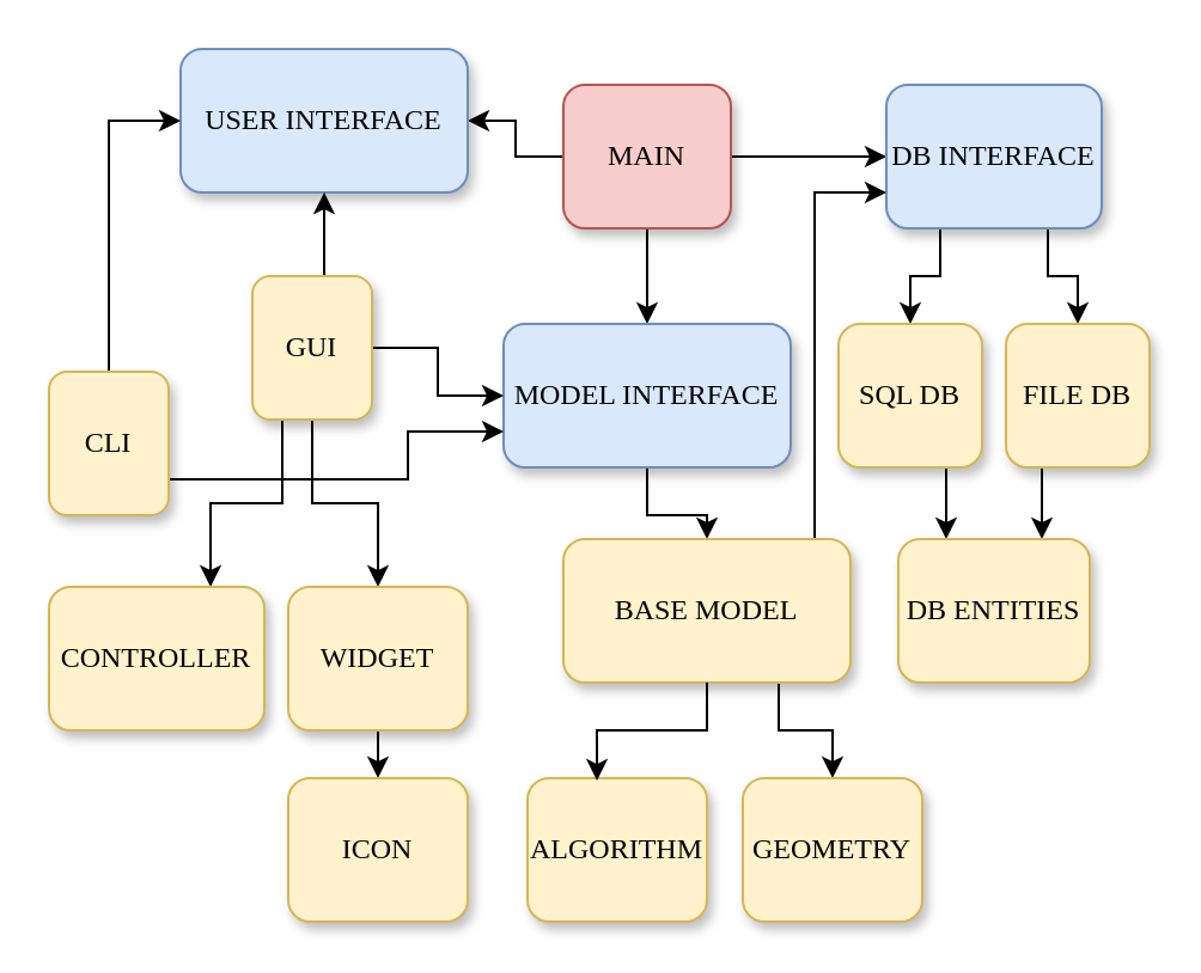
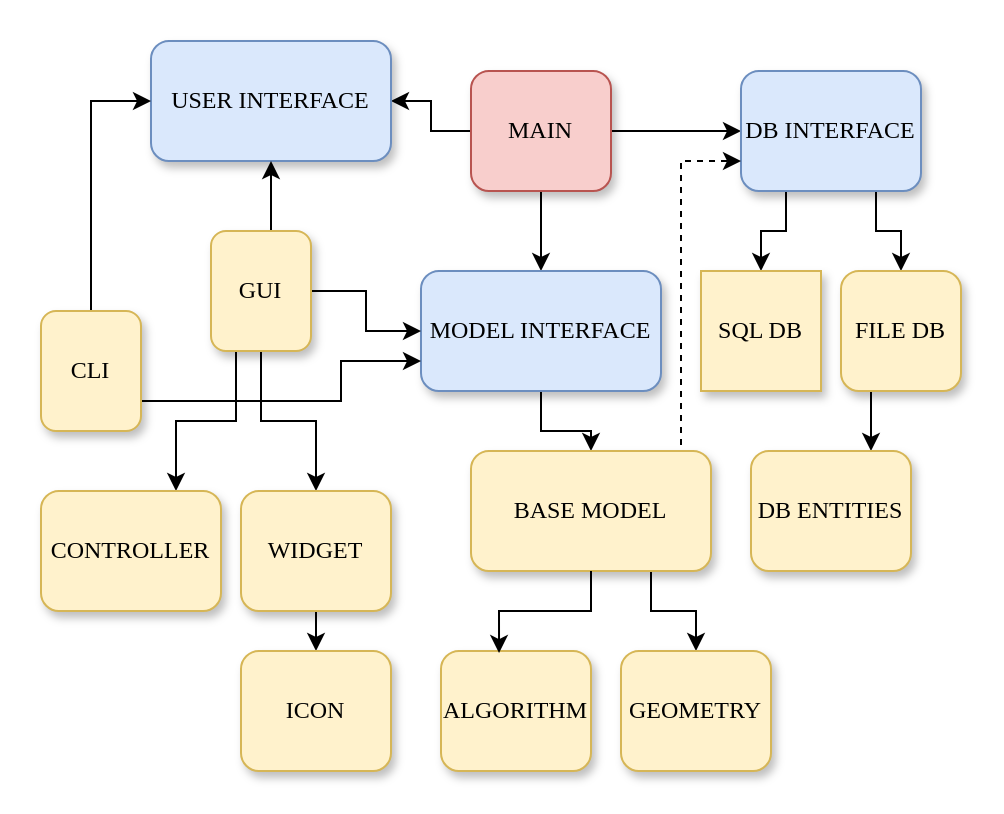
- <mxCell id="20" style="edgeStyle=orthogonalEdgeStyle;rounded=0;orthogonalLoop=1;jettySize=auto;html=1;exitX=1;exitY=0.5;exitDx=0;exitDy=0;entryX=0;entryY=0.75;entryDx=0;entryDy=0;" edge="1" parent="1" source="22" target="11"><mxGeometry relative="1" as="geometry"><Array as="points"><mxPoint x="340" y="255" /><mxPoint x="340" y="80" /></Array></mxGeometry></mxCell>
+ <mxCell id="20" style="edgeStyle=orthogonalEdgeStyle;rounded=0;orthogonalLoop=1;jettySize=auto;html=1;exitX=1;exitY=0.5;exitDx=0;exitDy=0;entryX=0;entryY=0.75;entryDx=0;entryDy=0;dashed=1;" edge="1" parent="1" source="22" target="11"><mxGeometry relative="1" as="geometry"><Array as="points"><mxPoint x="340" y="255" /><mxPoint x="340" y="80" /></Array></mxGeometry></mxCell>
- <mxCell id="26" value="&lt;span&gt;SQL DB&lt;/span&gt;" style="whiteSpace=wrap;html=1;rounded=1;shadow=1;labelBackgroundColor=none;strokeWidth=1;fontFamily=Verdana;fontSize=12;align=center;fillColor=#fff2cc;strokeColor=#d6b656;" vertex="1" parent="1"><mxGeometry x="350" y="135" width="60" height="60" as="geometry" /></mxCell>
+ <mxCell id="26" value="&lt;span&gt;SQL DB&lt;/span&gt;" style="whiteSpace=wrap;html=1;shadow=1;labelBackgroundColor=none;strokeWidth=1;fontFamily=Verdana;fontSize=12;align=center;fillColor=#fff2cc;strokeColor=#d6b656;rounded=0;" vertex="1" parent="1"><mxGeometry x="350" y="135" width="60" height="60" as="geometry" /></mxCell>
- <mxCell id="25" style="edgeStyle=orthogonalEdgeStyle;rounded=0;orthogonalLoop=1;jettySize=auto;html=1;exitX=0.75;exitY=1;exitDx=0;exitDy=0;entryX=0.25;entryY=0;entryDx=0;entryDy=0;" edge="1" parent="1" source="26" target="30"><mxGeometry relative="1" as="geometry" /></mxCell>
